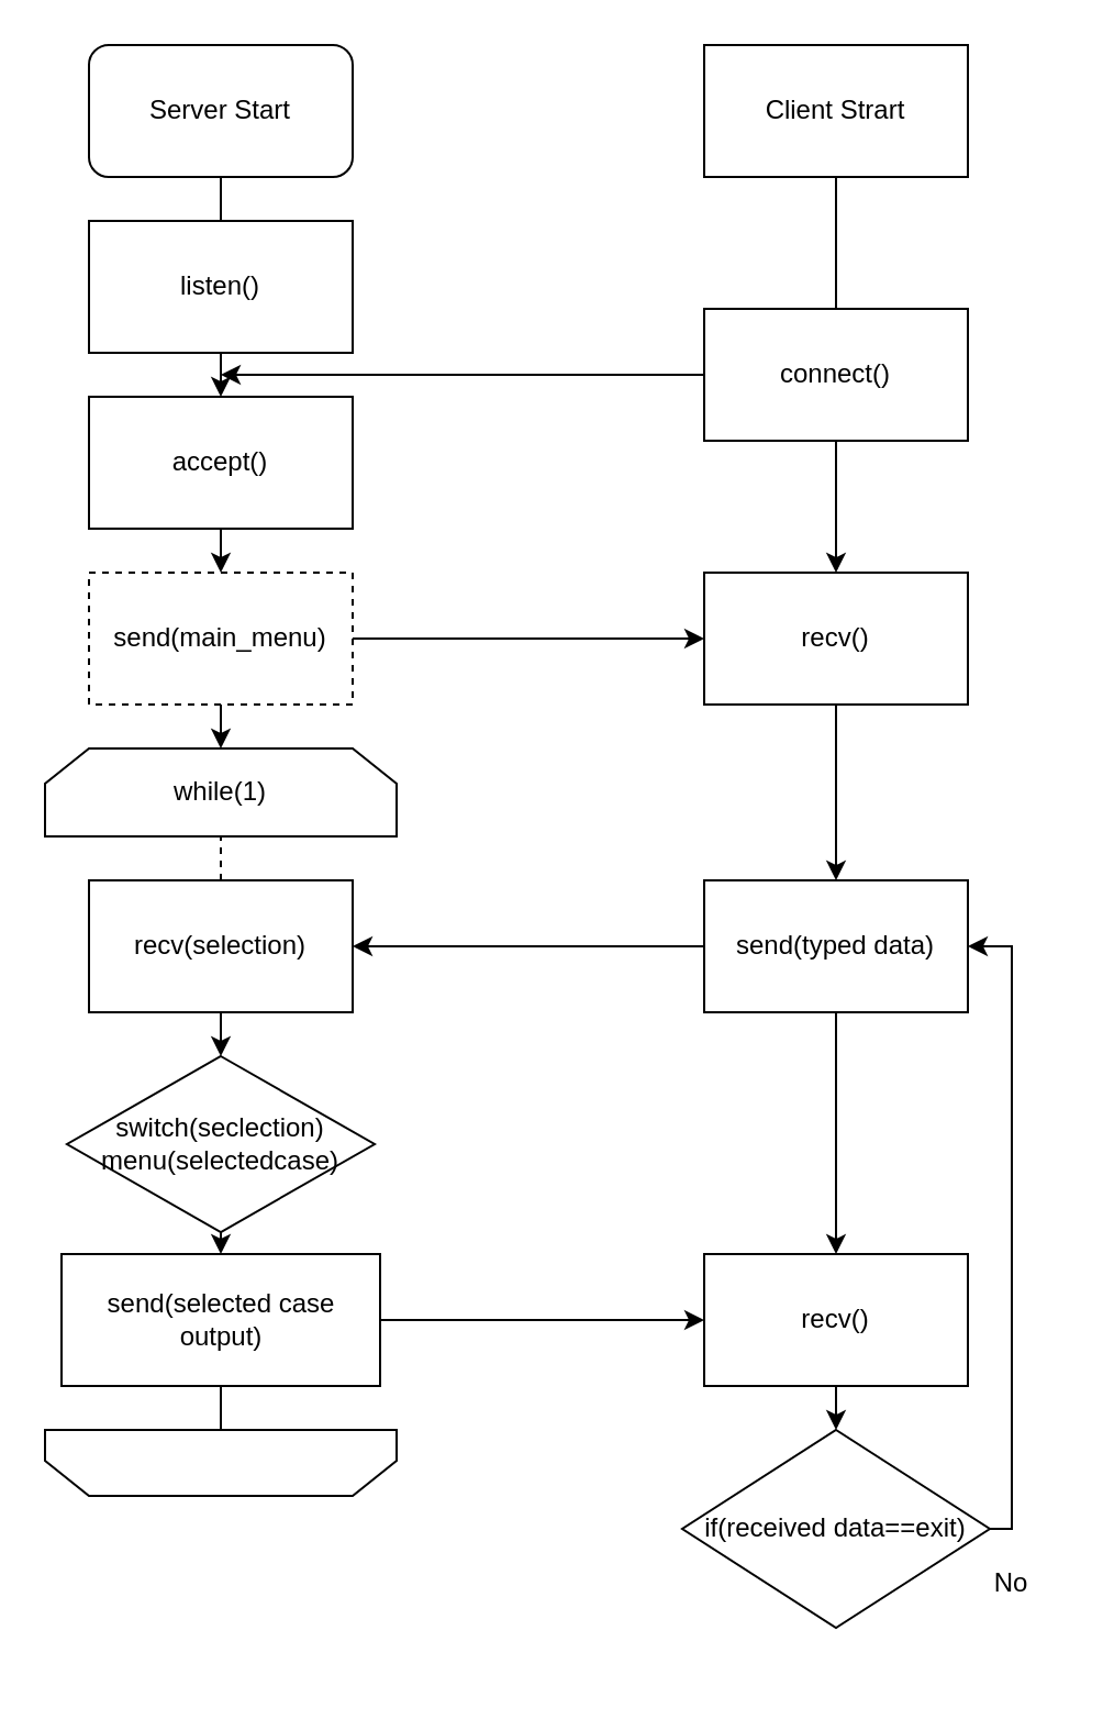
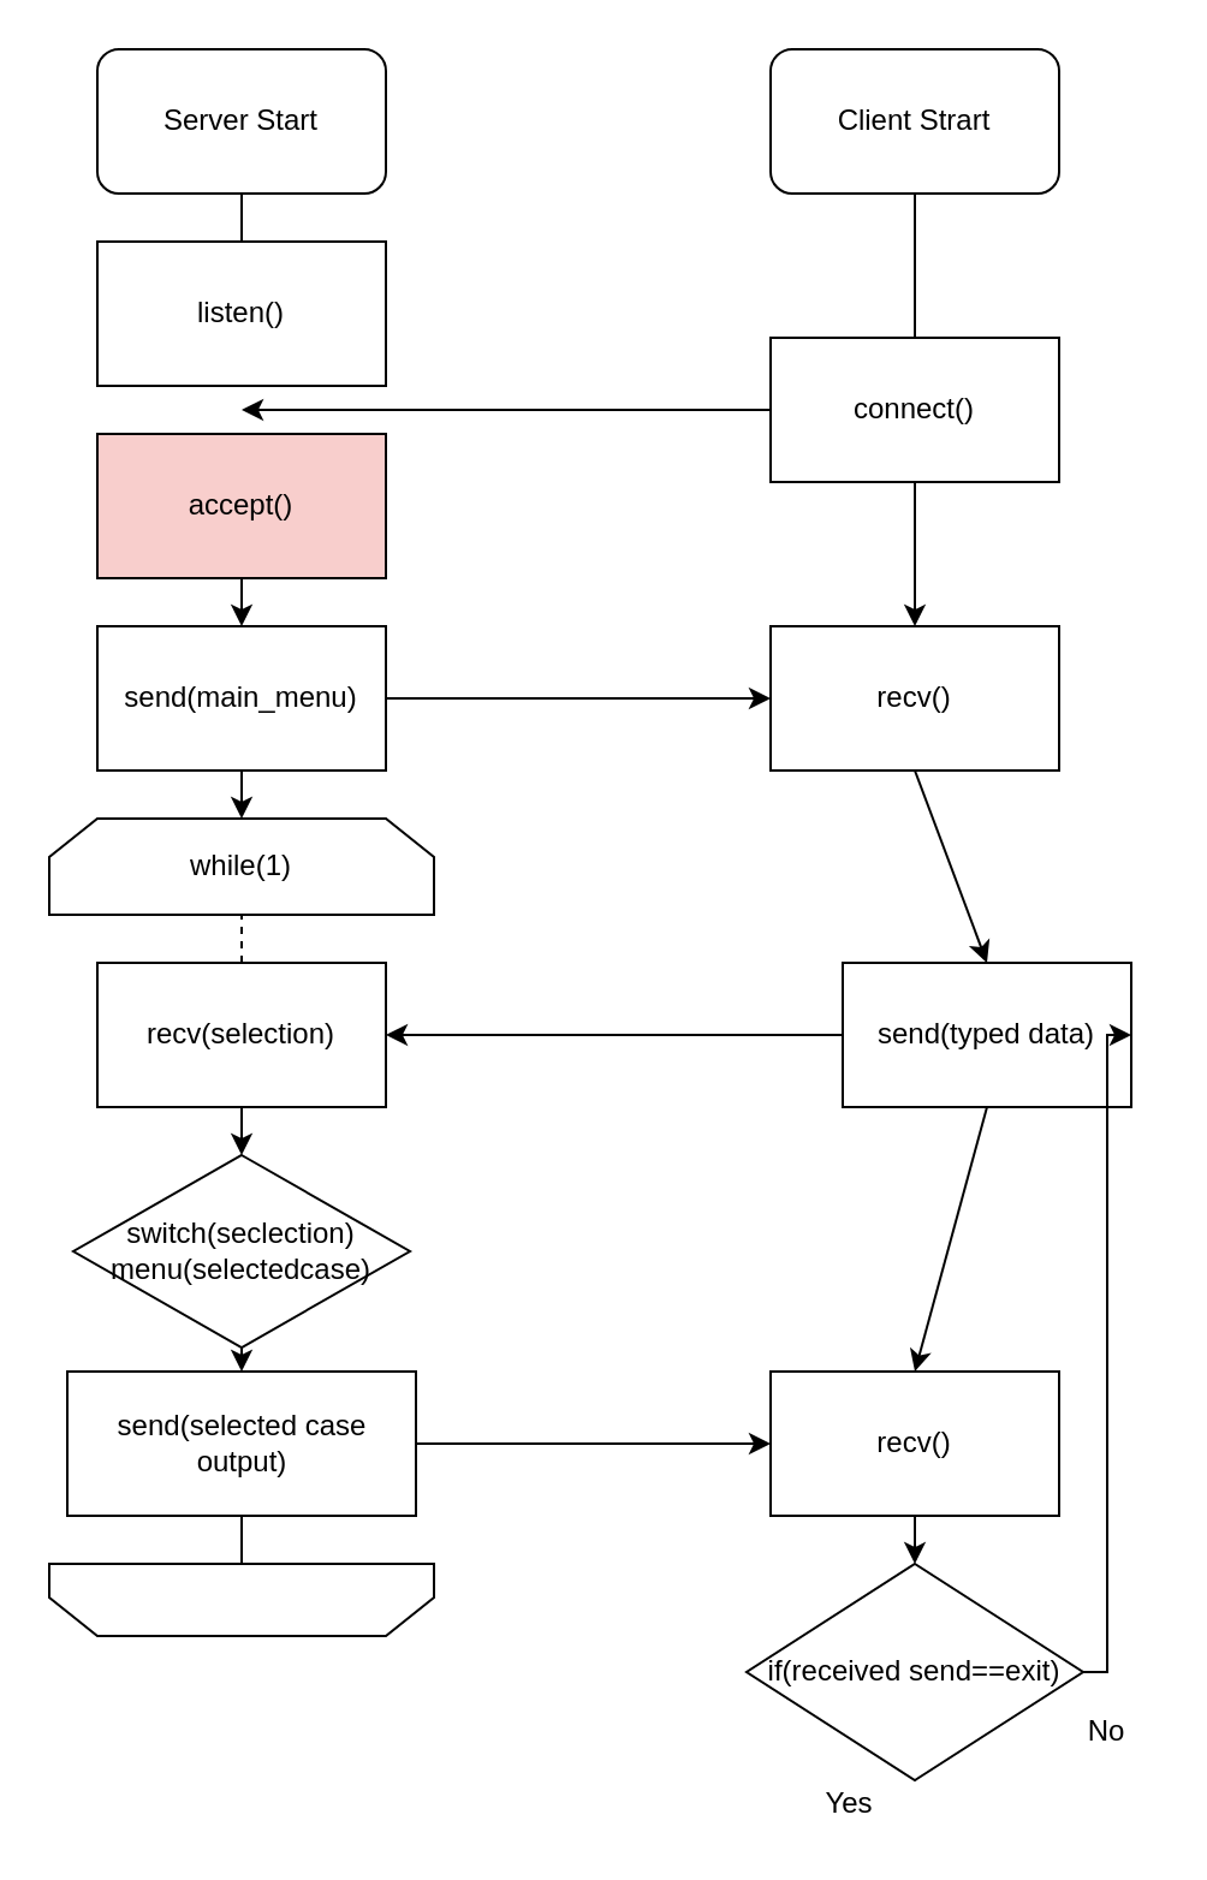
- <mxCell id="3" value="Client Strart" style="whiteSpace=wrap;html=1;rounded=0;" parent="1" vertex="1"><mxGeometry x="320" y="20" width="120" height="60" as="geometry" /></mxCell>
+ <mxCell id="3" value="Client Strart" style="rounded=1;whiteSpace=wrap;html=1;" parent="1" vertex="1"><mxGeometry x="320" y="20" width="120" height="60" as="geometry" /></mxCell>
- <mxCell id="5" value="" style="endArrow=classic;html=1;entryX=0.5;entryY=0;entryDx=0;entryDy=0;exitX=0.5;exitY=1;exitDx=0;exitDy=0;" parent="1" source="8" target="10" edge="1"><mxGeometry width="50" height="50" relative="1" as="geometry"><mxPoint x="100" y="180" as="sourcePoint" /><mxPoint x="100" y="220" as="targetPoint" /></mxGeometry></mxCell>
- <mxCell id="10" value="accept()" style="rounded=0;whiteSpace=wrap;html=1;" parent="1" vertex="1"><mxGeometry x="40" y="180" width="120" height="60" as="geometry" /></mxCell>
+ <mxCell id="10" value="accept()" style="rounded=0;whiteSpace=wrap;html=1;fillColor=#f8cecc;" parent="1" vertex="1"><mxGeometry x="40" y="180" width="120" height="60" as="geometry" /></mxCell>
- <mxCell id="33" value="send(main_menu)" style="rounded=0;whiteSpace=wrap;html=1;dashed=1;" parent="1" vertex="1"><mxGeometry x="40" y="260" width="120" height="60" as="geometry" /></mxCell>
+ <mxCell id="33" value="send(main_menu)" style="rounded=0;whiteSpace=wrap;html=1;" parent="1" vertex="1"><mxGeometry x="40" y="260" width="120" height="60" as="geometry" /></mxCell>
- <mxCell id="16" value="send(typed data)" style="rounded=0;whiteSpace=wrap;html=1;" parent="1" vertex="1"><mxGeometry x="320" y="400" width="120" height="60" as="geometry" /></mxCell>
+ <mxCell id="16" value="send(typed data)" style="rounded=0;whiteSpace=wrap;html=1;" parent="1" vertex="1"><mxGeometry x="350" y="400" width="120" height="60" as="geometry" /></mxCell>
- <mxCell id="24" value="if(received data==exit)" style="rhombus;whiteSpace=wrap;html=1;" parent="1" vertex="1"><mxGeometry x="310" y="650" width="140" height="90" as="geometry" /></mxCell>
+ <mxCell id="24" value="if(received send==exit)" style="rhombus;whiteSpace=wrap;html=1;" parent="1" vertex="1"><mxGeometry x="310" y="650" width="140" height="90" as="geometry" /></mxCell>
+ <mxCell id="30" value="Yes" style="text;html=1;strokeColor=none;fillColor=none;align=center;verticalAlign=middle;whiteSpace=wrap;rounded=0;" parent="1" vertex="1"><mxGeometry x="333" y="740" width="40" height="20" as="geometry" /></mxCell>
